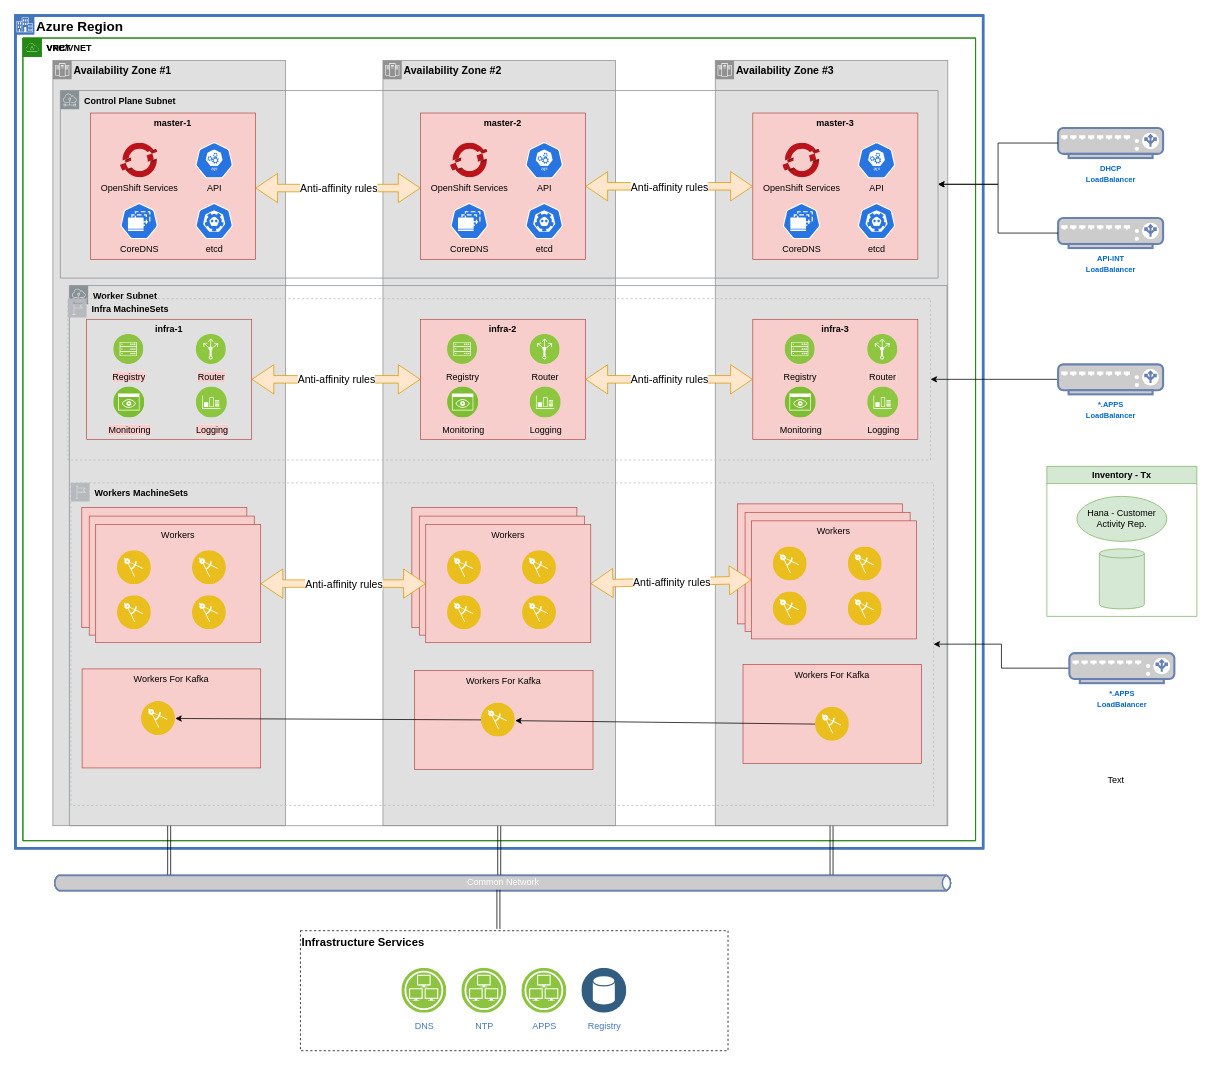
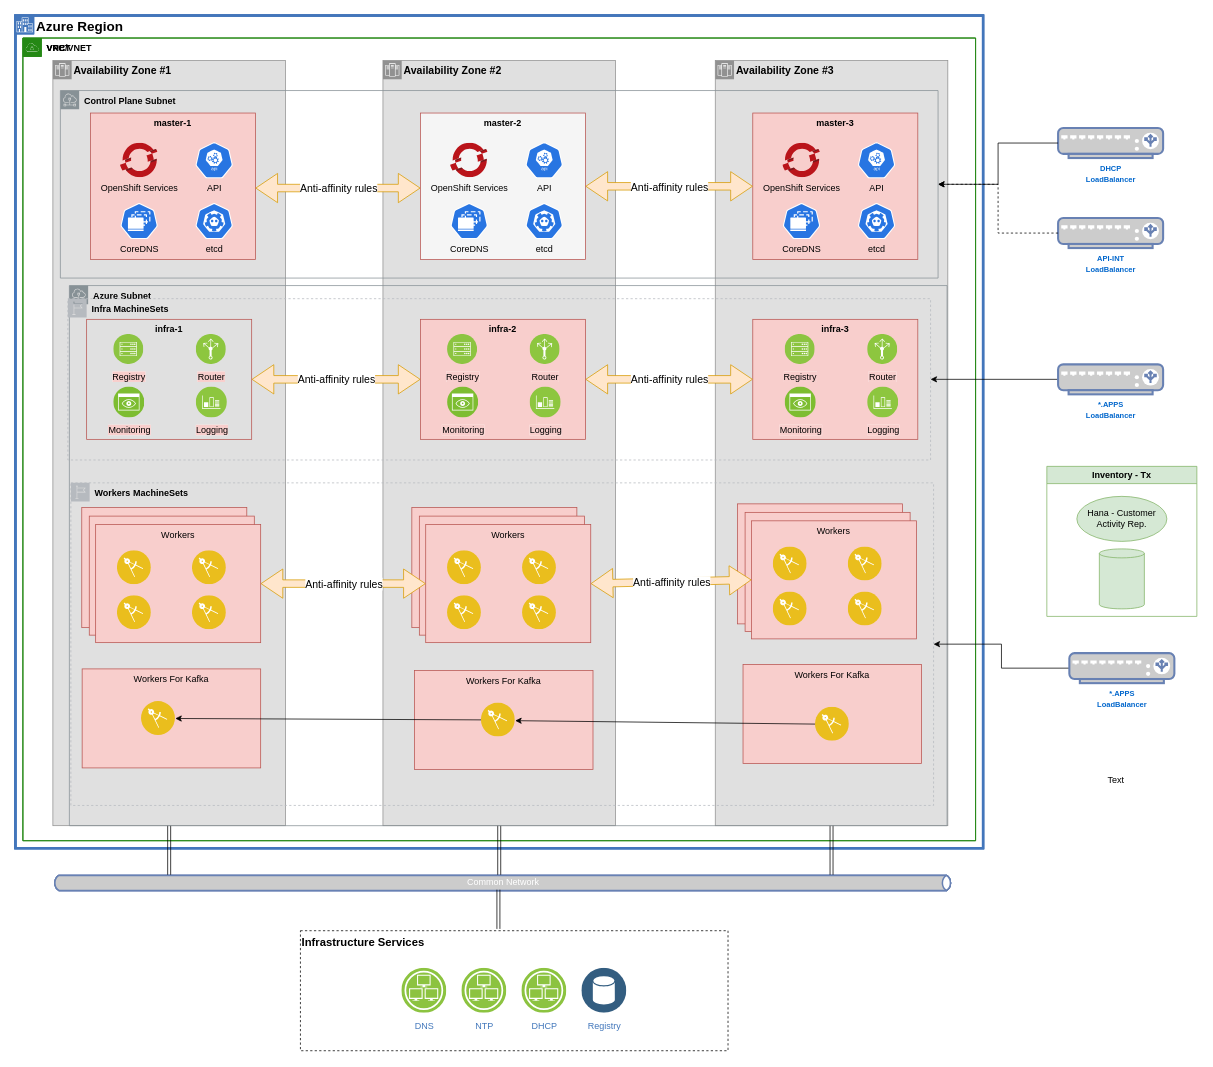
- <mxCell id="55" value="&lt;b&gt;master-2&lt;/b&gt;" style="rounded=0;whiteSpace=wrap;html=1;align=center;fillColor=#f8cecc;strokeColor=#b85450;verticalAlign=top;container=0;" parent="54" vertex="1"><mxGeometry width="220" height="195.32" as="geometry" /></mxCell>
+ <mxCell id="55" value="&lt;b&gt;master-2&lt;/b&gt;" style="rounded=0;whiteSpace=wrap;html=1;align=center;fillColor=#f5f5f5;strokeColor=#b85450;verticalAlign=top;container=0;" parent="54" vertex="1"><mxGeometry width="220" height="195.32" as="geometry" /></mxCell>
- <mxCell id="44" style="edgeStyle=orthogonalEdgeStyle;rounded=0;orthogonalLoop=1;jettySize=auto;html=1;" parent="41" source="42" target="47" edge="1"><mxGeometry relative="1" as="geometry" /></mxCell>
+ <mxCell id="44" style="edgeStyle=orthogonalEdgeStyle;rounded=0;orthogonalLoop=1;jettySize=auto;html=1;dashed=1;" parent="41" source="42" target="47" edge="1"><mxGeometry relative="1" as="geometry" /></mxCell>
- <mxCell id="72" value="&lt;font color=&quot;#000000&quot;&gt;&lt;b&gt;Worker Subnet&lt;/b&gt;&lt;/font&gt;" style="outlineConnect=0;gradientColor=none;html=1;whiteSpace=wrap;fontSize=12;fontStyle=0;shape=mxgraph.aws4.group;grIcon=mxgraph.aws4.group_subnet;strokeColor=#879196;fillColor=none;verticalAlign=top;align=left;spacingLeft=30;fontColor=#879196;dashed=0;container=0;" parent="70" vertex="1"><mxGeometry x="92" y="380" width="1170" height="720" as="geometry" /></mxCell>
+ <mxCell id="72" value="&lt;font color=&quot;#000000&quot;&gt;&lt;b&gt;Azure Subnet&lt;/b&gt;&lt;/font&gt;" style="outlineConnect=0;gradientColor=none;html=1;whiteSpace=wrap;fontSize=12;fontStyle=0;shape=mxgraph.aws4.group;grIcon=mxgraph.aws4.group_subnet;strokeColor=#879196;fillColor=none;verticalAlign=top;align=left;spacingLeft=30;fontColor=#879196;dashed=0;container=0;" parent="70" vertex="1"><mxGeometry x="92" y="380" width="1170" height="720" as="geometry" /></mxCell>
- <mxCell id="36" value="APPS" style="aspect=fixed;perimeter=ellipsePerimeter;html=1;align=center;shadow=0;dashed=0;fontColor=#4277BB;labelBackgroundColor=#ffffff;fontSize=12;spacingTop=3;image;image=img/lib/ibm/infrastructure/infrastructure_services.svg;container=0;" parent="34" vertex="1"><mxGeometry x="295" y="50" width="60" height="60" as="geometry" /></mxCell>
+ <mxCell id="36" value="DHCP" style="aspect=fixed;perimeter=ellipsePerimeter;html=1;align=center;shadow=0;dashed=0;fontColor=#4277BB;labelBackgroundColor=#ffffff;fontSize=12;spacingTop=3;image;image=img/lib/ibm/infrastructure/infrastructure_services.svg;container=0;" parent="34" vertex="1"><mxGeometry x="295" y="50" width="60" height="60" as="geometry" /></mxCell>
